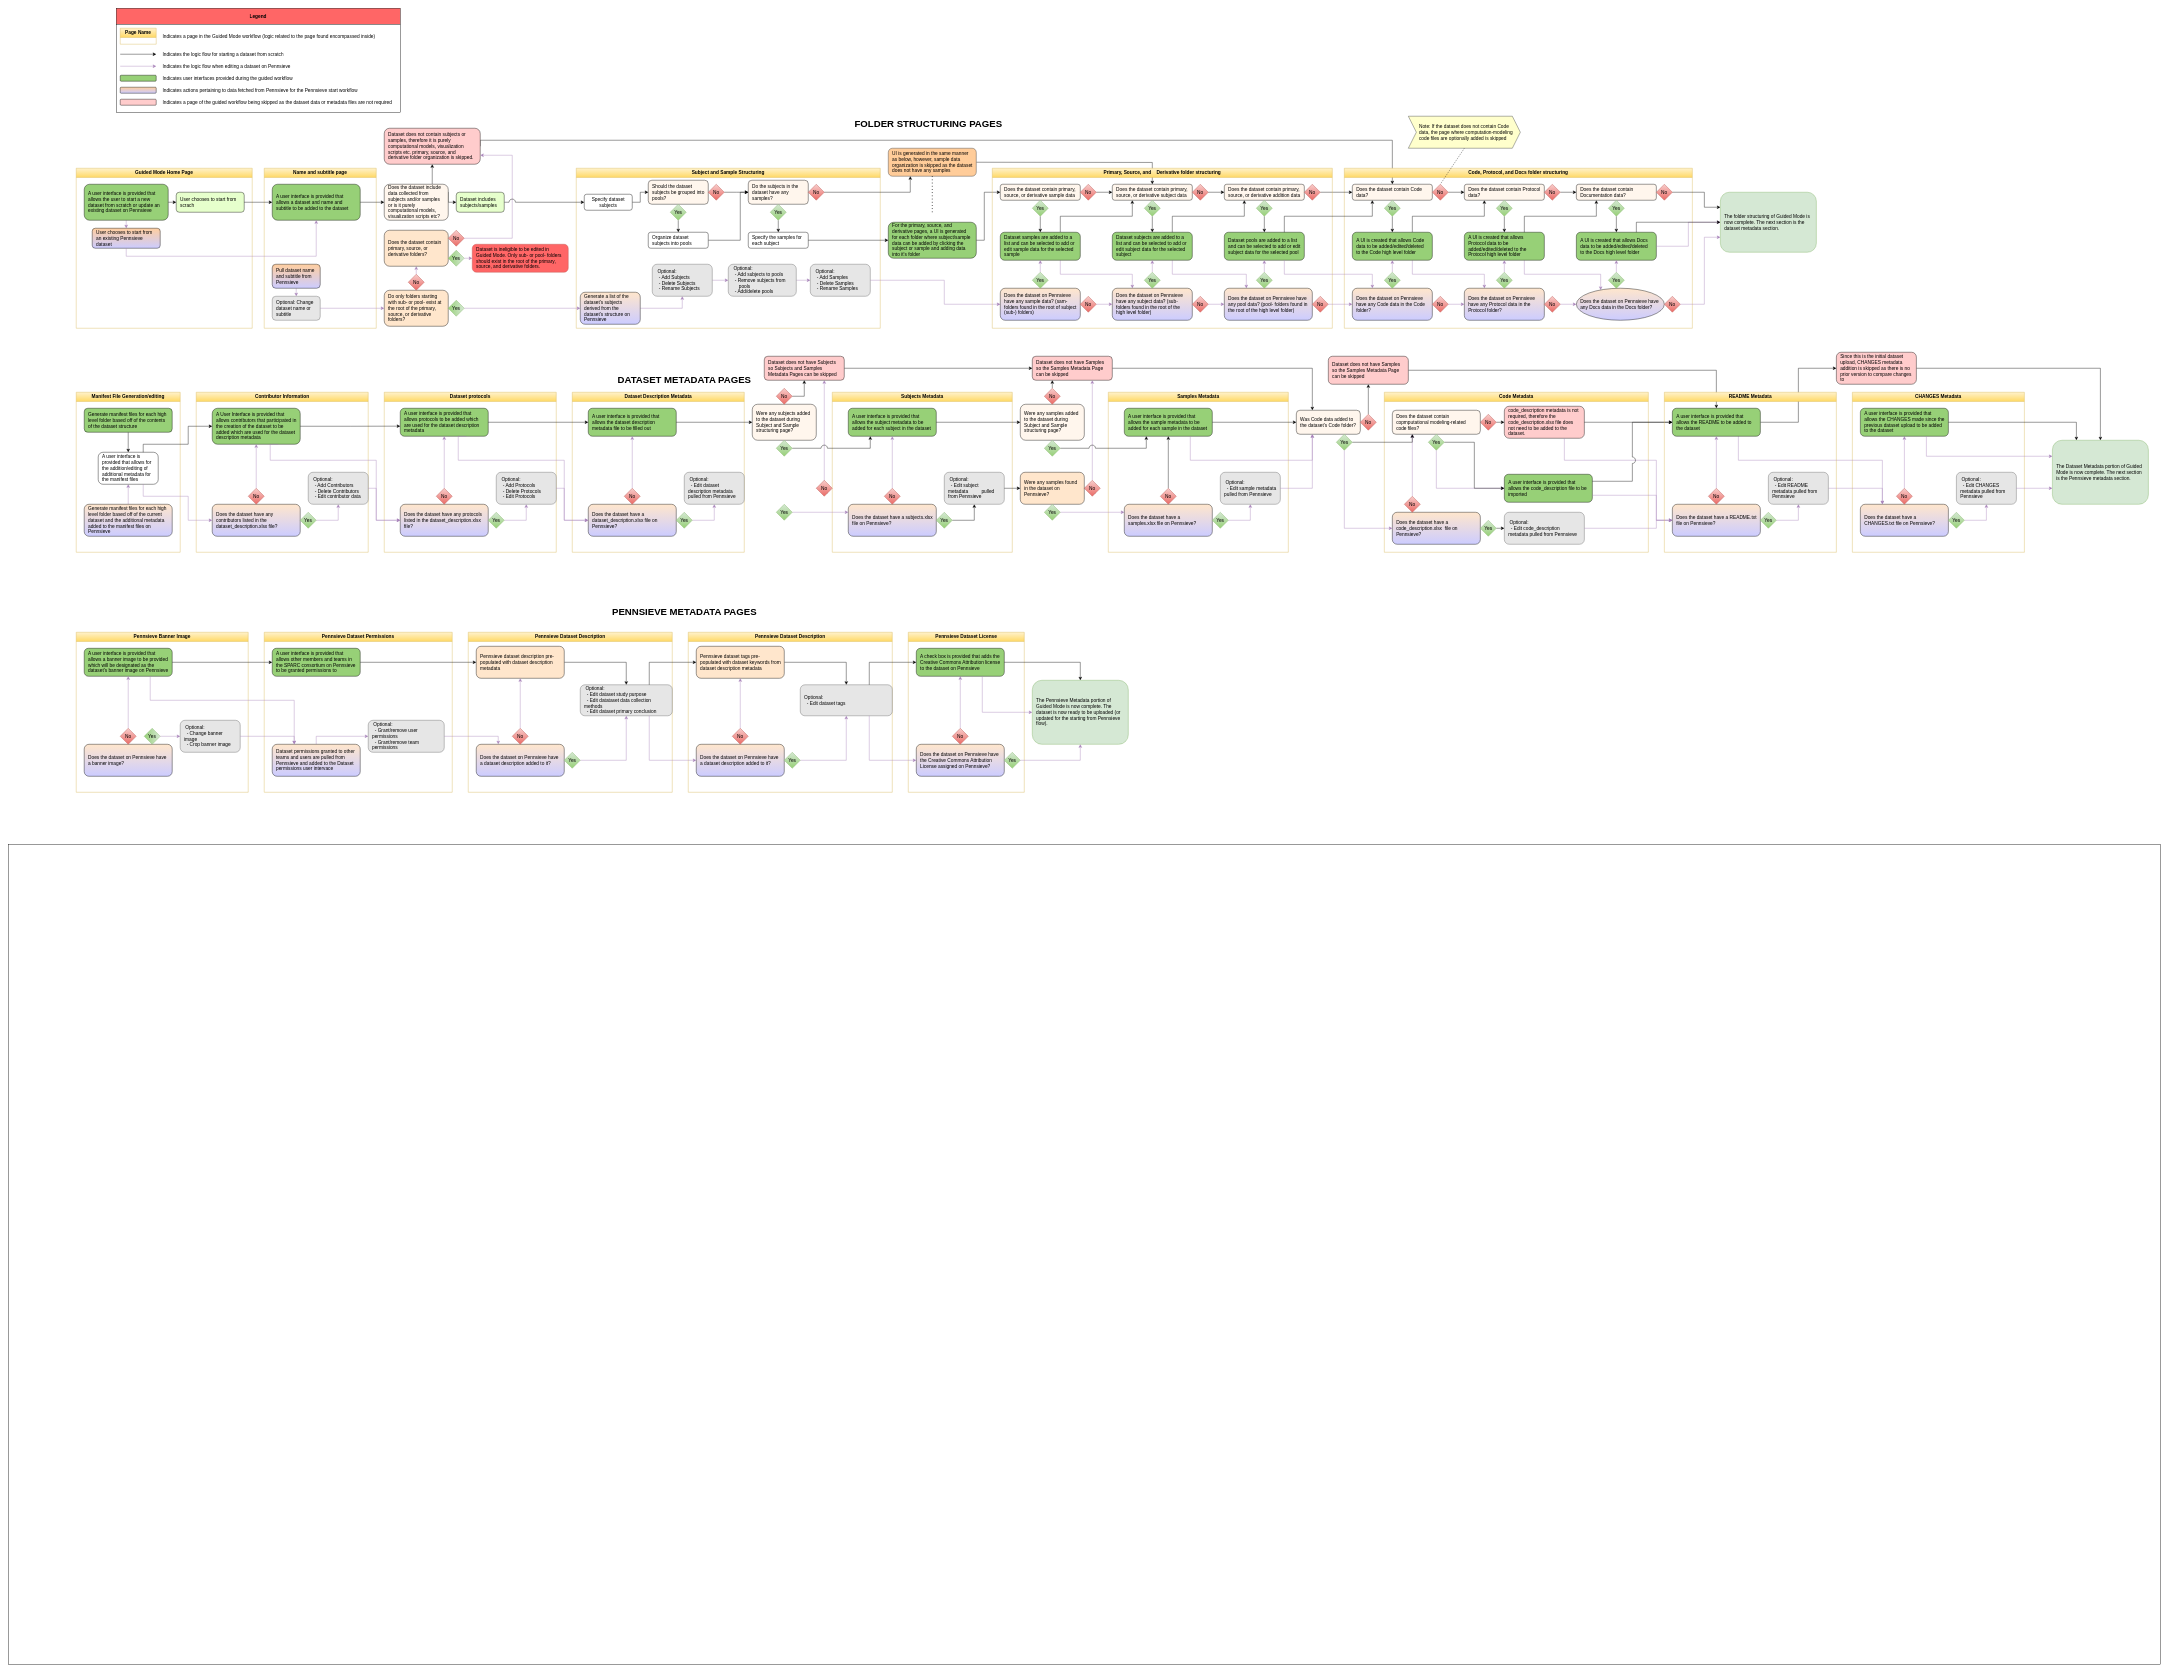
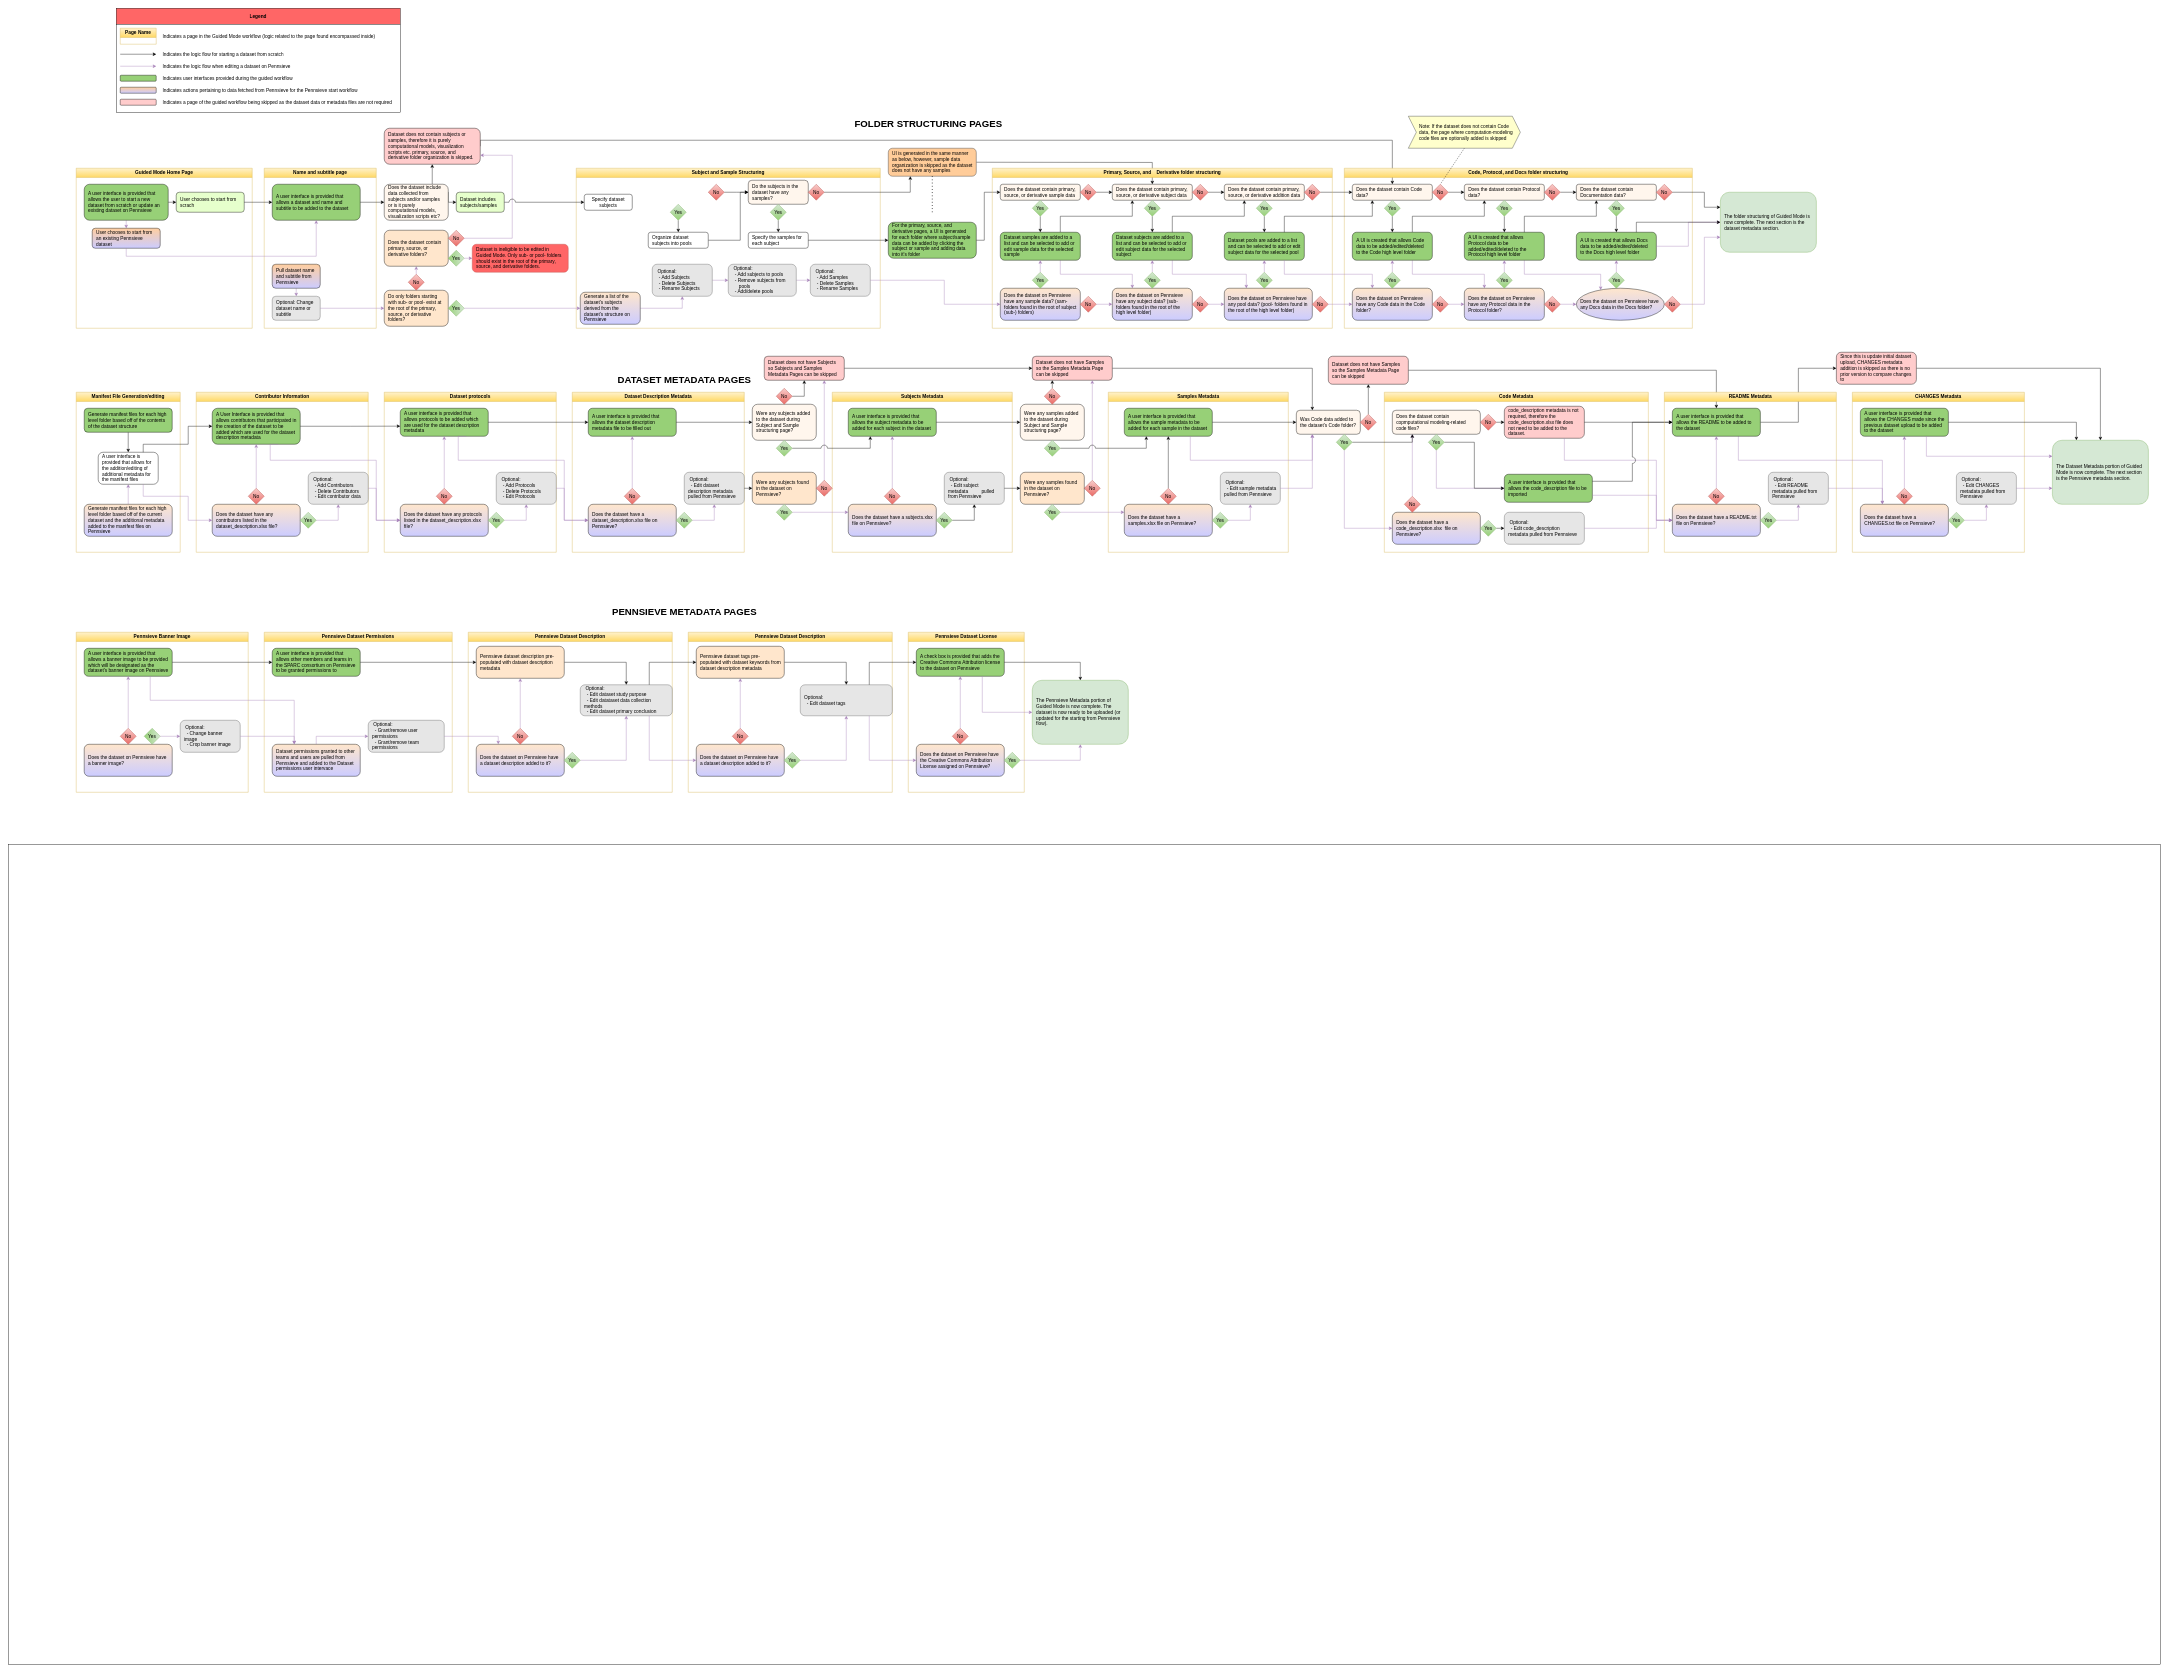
- <mxCell id="9" style="edgeStyle=orthogonalEdgeStyle;rounded=0;orthogonalLoop=1;jettySize=auto;html=1;exitX=1;exitY=0.5;exitDx=0;exitDy=0;entryX=0;entryY=0.5;entryDx=0;entryDy=0;fontColor=#000000;" parent="8" source="10" target="11" edge="1"><mxGeometry relative="1" as="geometry" /></mxCell>
- <mxCell id="11" value="&lt;font color=&quot;#000000&quot;&gt;Should the dataset subjects be grouped into pools?&lt;/font&gt;" style="rounded=1;whiteSpace=wrap;html=1;fontColor=#FF0000;gradientColor=none;fillColor=#FFF6ED;spacingTop=5;spacing=5;spacingRight=5;spacingBottom=5;spacingLeft=5;align=left;" parent="8" vertex="1"><mxGeometry x="180" y="30" width="150" height="60" as="geometry" /></mxCell>
- <mxCell id="186" value="Since this is the initial dataset upload, CHANGES metadata addition is skipped as there is no prior version to compare changes to" style="rounded=1;whiteSpace=wrap;html=1;fontColor=#000000;fillColor=#FFCCCC;gradientColor=none;spacingTop=5;spacing=5;spacingRight=5;spacingBottom=5;spacingLeft=5;align=left;" parent="1" vertex="1"><mxGeometry x="4590" y="880" width="200" height="80" as="geometry" /></mxCell>
+ <mxCell id="186" value="Since this is update initial dataset upload, CHANGES metadata addition is skipped as there is no prior version to compare changes to" style="rounded=1;whiteSpace=wrap;html=1;fontColor=#000000;fillColor=#FFCCCC;gradientColor=none;spacingTop=5;spacing=5;spacingRight=5;spacingBottom=5;spacingLeft=5;align=left;" parent="1" vertex="1"><mxGeometry x="4590" y="880" width="200" height="80" as="geometry" /></mxCell>
+ <mxCell id="144" style="edgeStyle=orthogonalEdgeStyle;rounded=0;orthogonalLoop=1;jettySize=auto;html=1;exitX=1;exitY=0.5;exitDx=0;exitDy=0;entryX=0;entryY=0.5;entryDx=0;entryDy=0;strokeColor=#000000;strokeWidth=1;fontColor=#000000;" parent="1" source="129" target="143" edge="1"><mxGeometry relative="1" as="geometry" /></mxCell>
+ <mxCell id="143" value="&lt;font color=&quot;#000000&quot;&gt;Were any subjects found in the dataset on Pennsieve?&lt;/font&gt;" style="rounded=1;whiteSpace=wrap;html=1;fontColor=#FF0000;gradientColor=none;fillColor=#FFE6CC;spacingTop=5;spacing=5;spacingRight=5;spacingBottom=5;spacingLeft=5;align=left;" parent="1" vertex="1"><mxGeometry x="1880" y="1180" width="160" height="80" as="geometry" /></mxCell>
